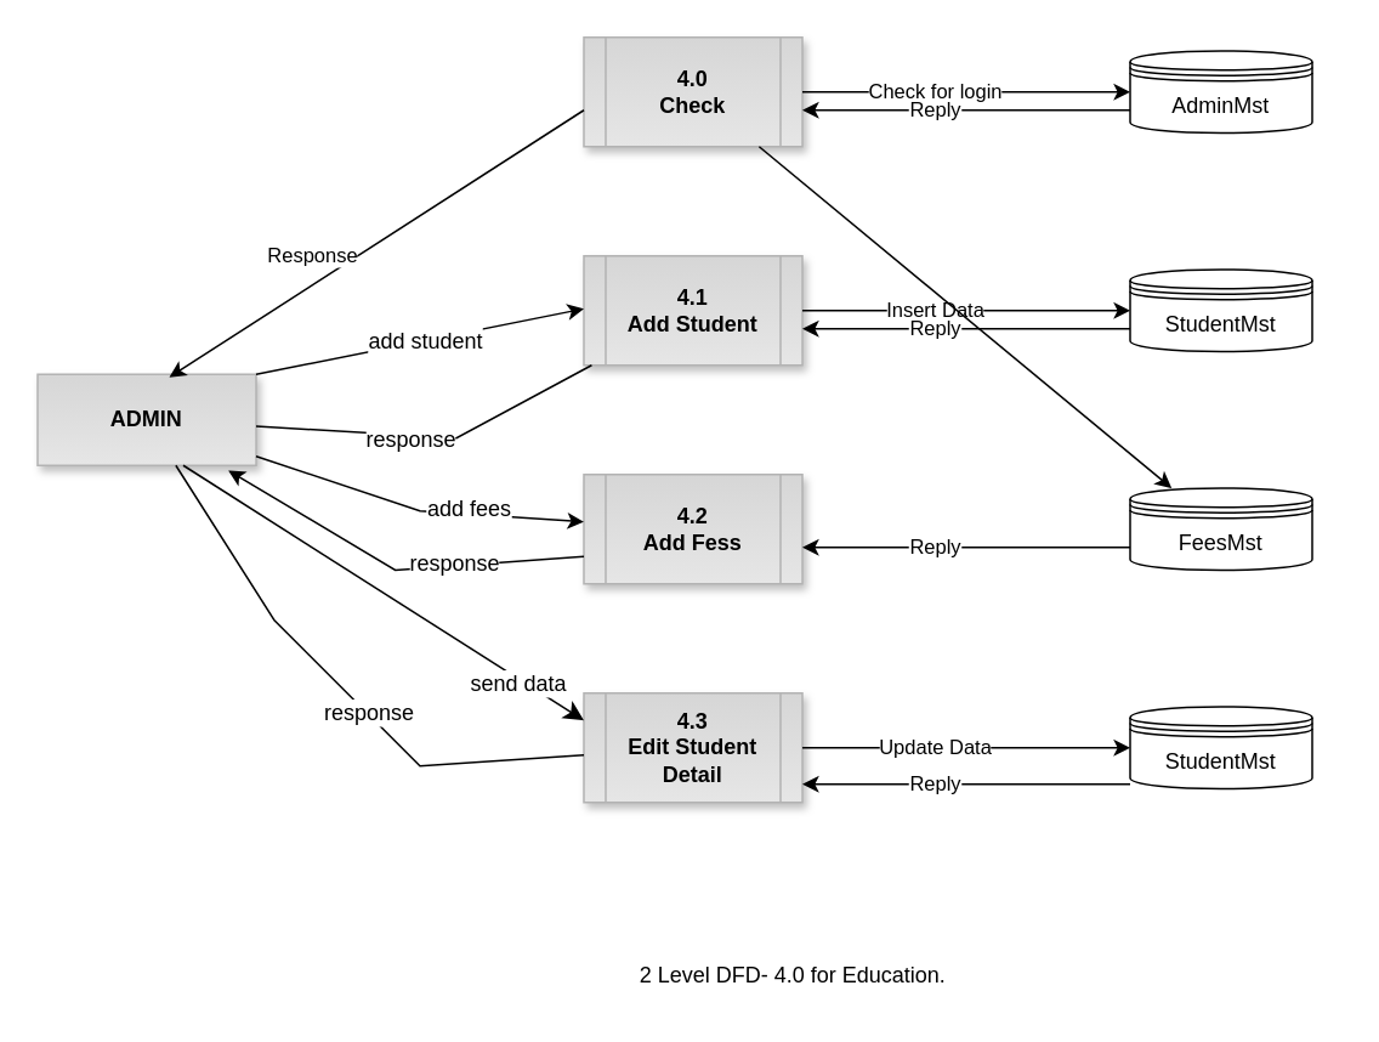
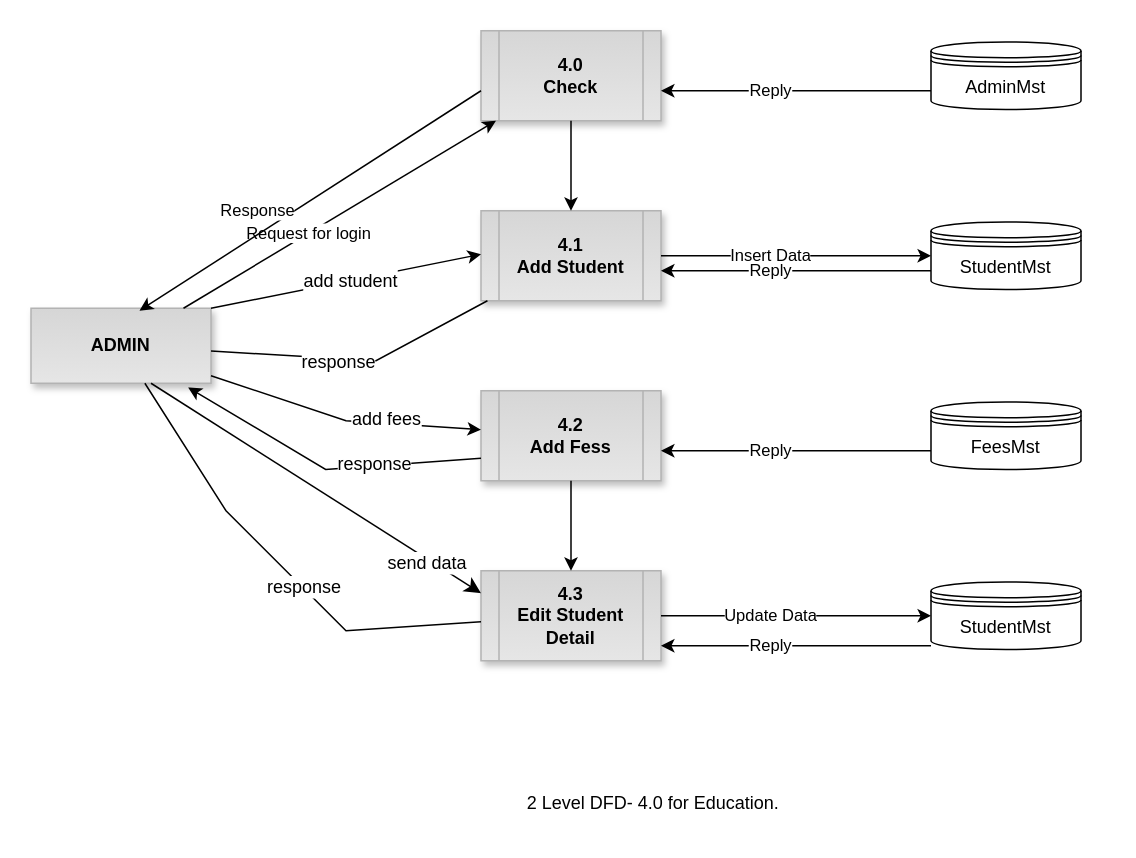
- <mxCell id="16" style="endArrow=classic;html=1;rounded=0;" parent="1" source="3" target="7" edge="1"><mxGeometry relative="1" as="geometry" /></mxCell>
- <mxCell id="17" value="Check for login" style="edgeLabel;html=1;align=center;verticalAlign=middle;resizable=0;points=[];" parent="16" vertex="1" connectable="0"><mxGeometry x="-0.2" y="1" relative="1" as="geometry"><mxPoint as="offset" /></mxGeometry></mxCell>
- <mxCell id="40" value="" style="endArrow=classic;html=1;rounded=0;" parent="1" source="3" target="9" edge="1"><mxGeometry width="50" height="50" relative="1" as="geometry"><mxPoint x="380" y="130" as="sourcePoint" /><mxPoint x="430" y="80" as="targetPoint" /></mxGeometry></mxCell>
+ <mxCell id="40" value="" style="endArrow=classic;html=1;rounded=0;" parent="1" source="3" target="4" edge="1"><mxGeometry width="50" height="50" relative="1" as="geometry"><mxPoint x="380" y="130" as="sourcePoint" /><mxPoint x="430" y="80" as="targetPoint" /></mxGeometry></mxCell>
+ <mxCell id="12" style="endArrow=classic;html=1;rounded=0;" parent="1" source="2" target="3" edge="1"><mxGeometry relative="1" as="geometry" /></mxCell>
+ <mxCell id="13" value="Request for login" style="edgeLabel;html=1;align=center;verticalAlign=middle;resizable=0;points=[];" parent="12" vertex="1" connectable="0"><mxGeometry x="-0.2" y="1" relative="1" as="geometry"><mxPoint as="offset" /></mxGeometry></mxCell>
+ <mxCell id="41" value="" style="endArrow=classic;html=1;rounded=0;" parent="1" source="5" target="6" edge="1"><mxGeometry width="50" height="50" relative="1" as="geometry"><mxPoint x="380" y="370" as="sourcePoint" /><mxPoint x="430" y="320" as="targetPoint" /></mxGeometry></mxCell>
